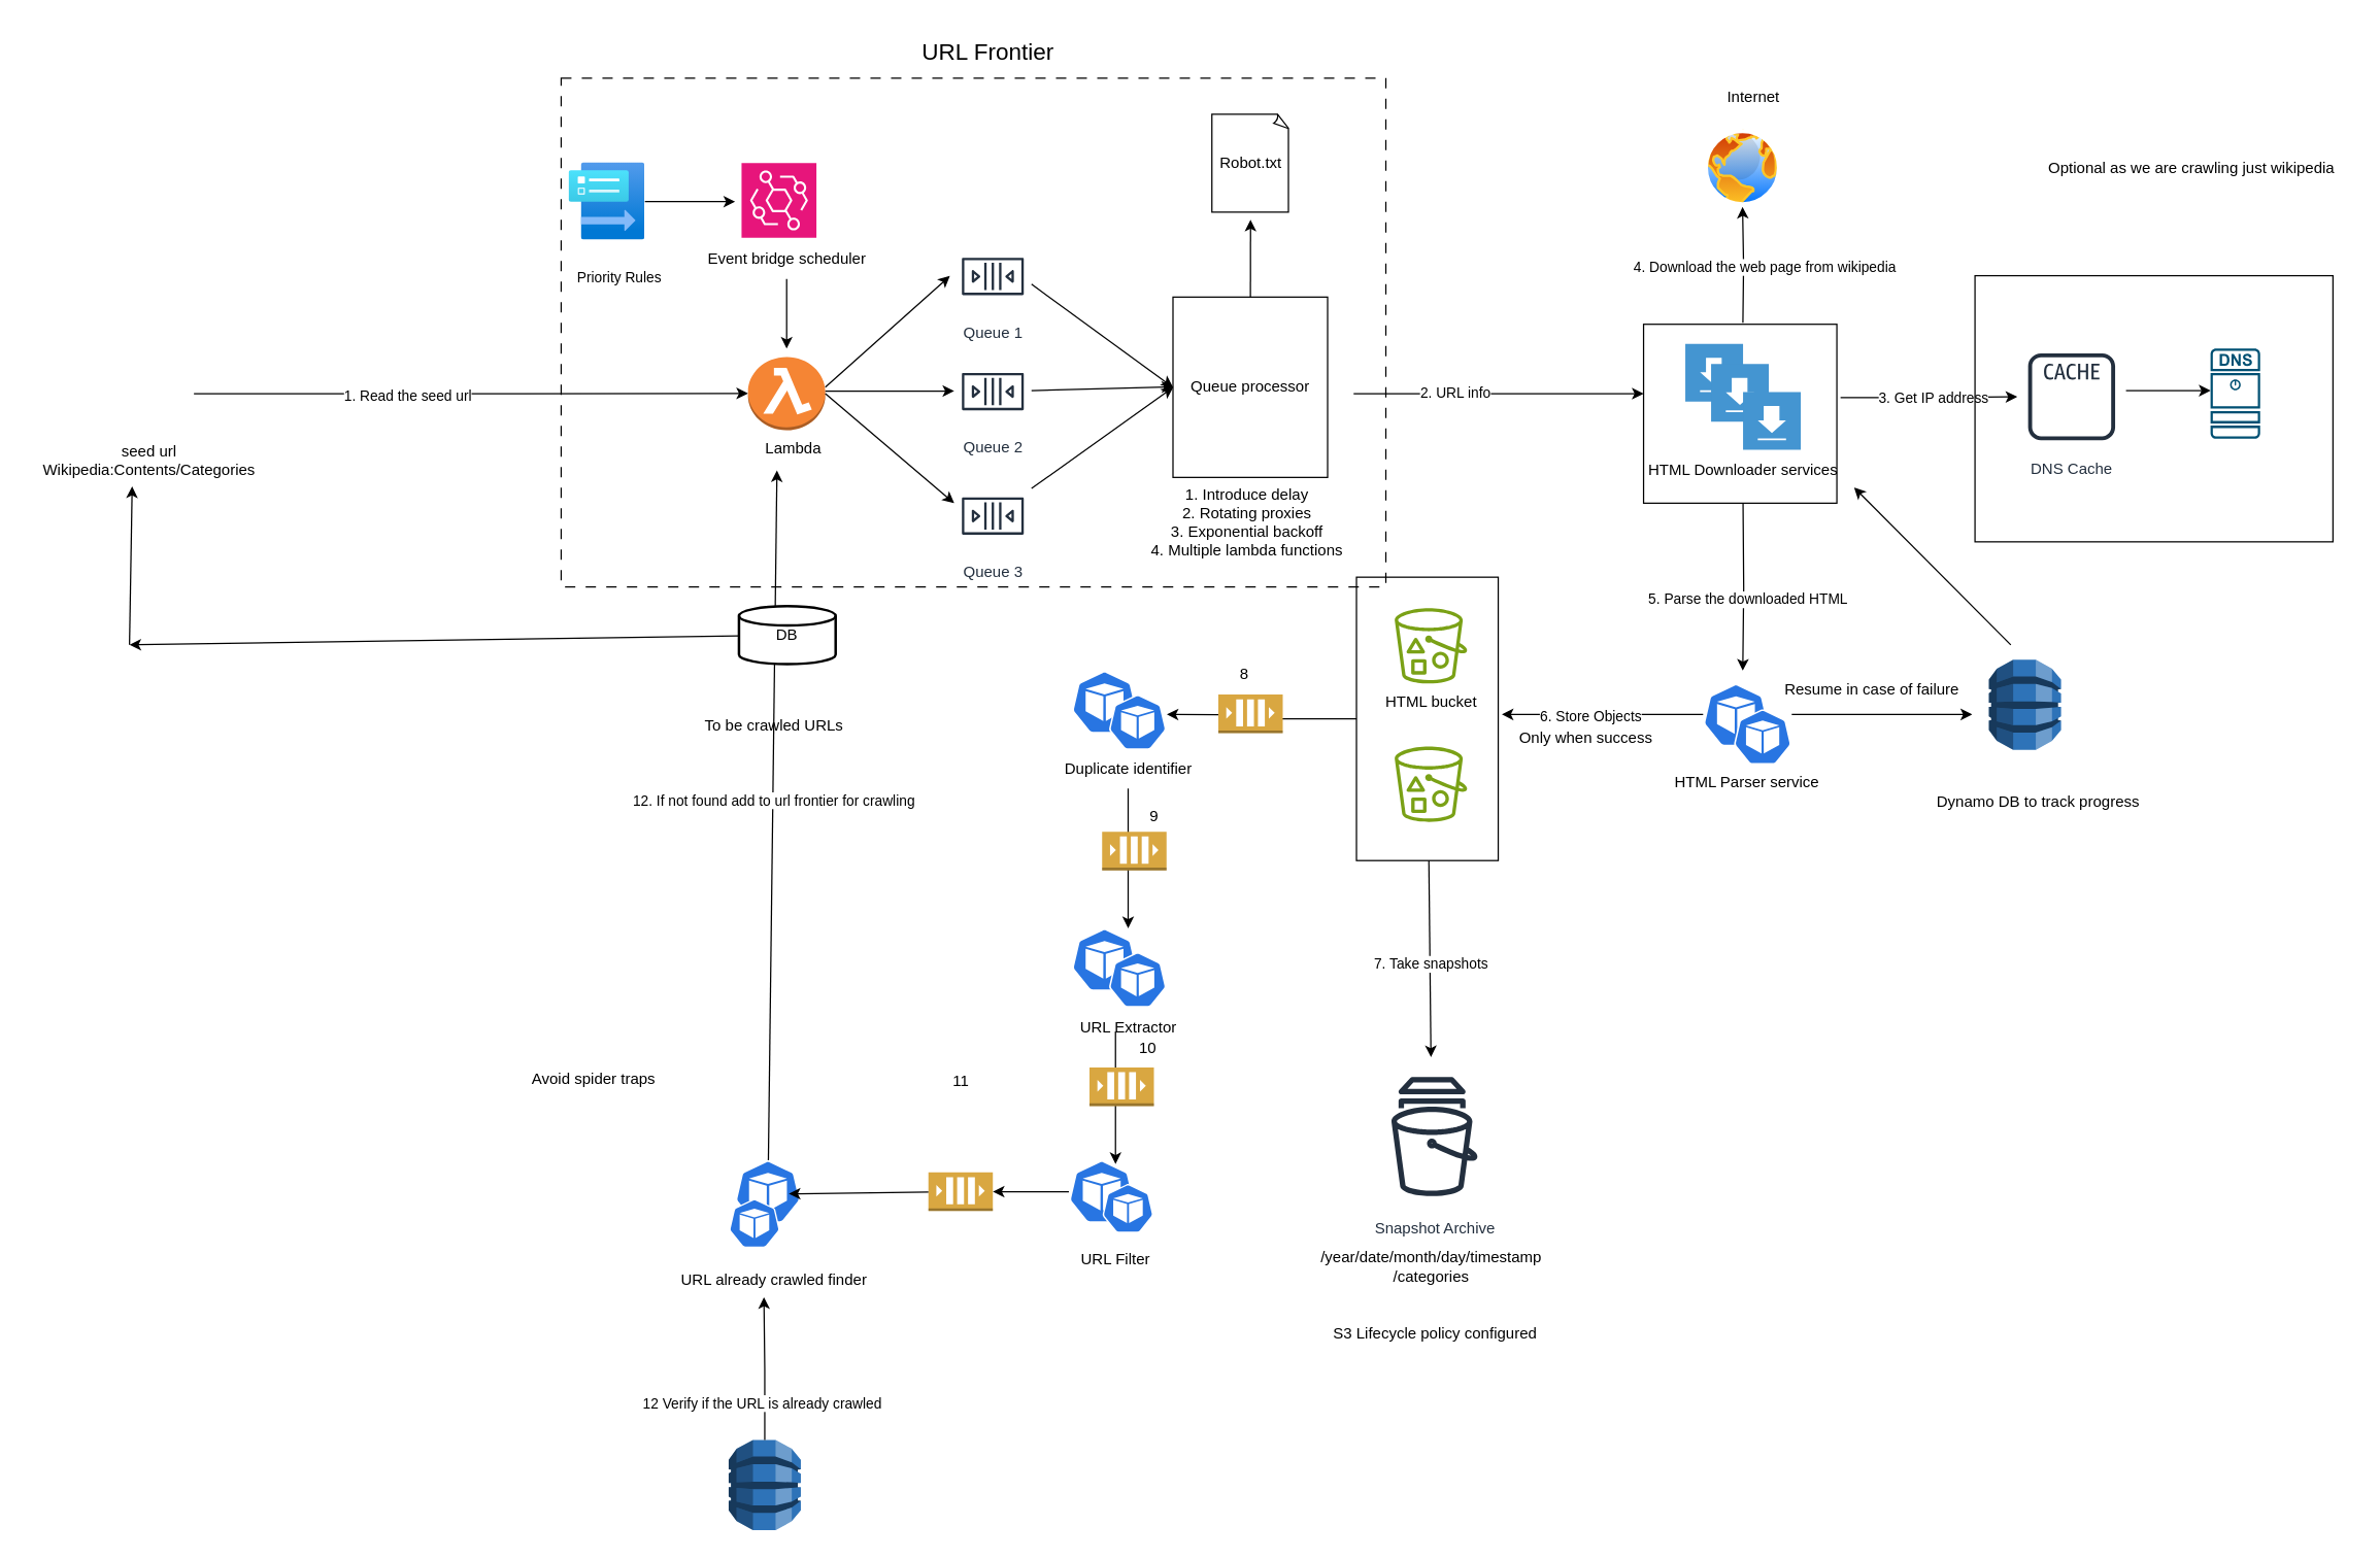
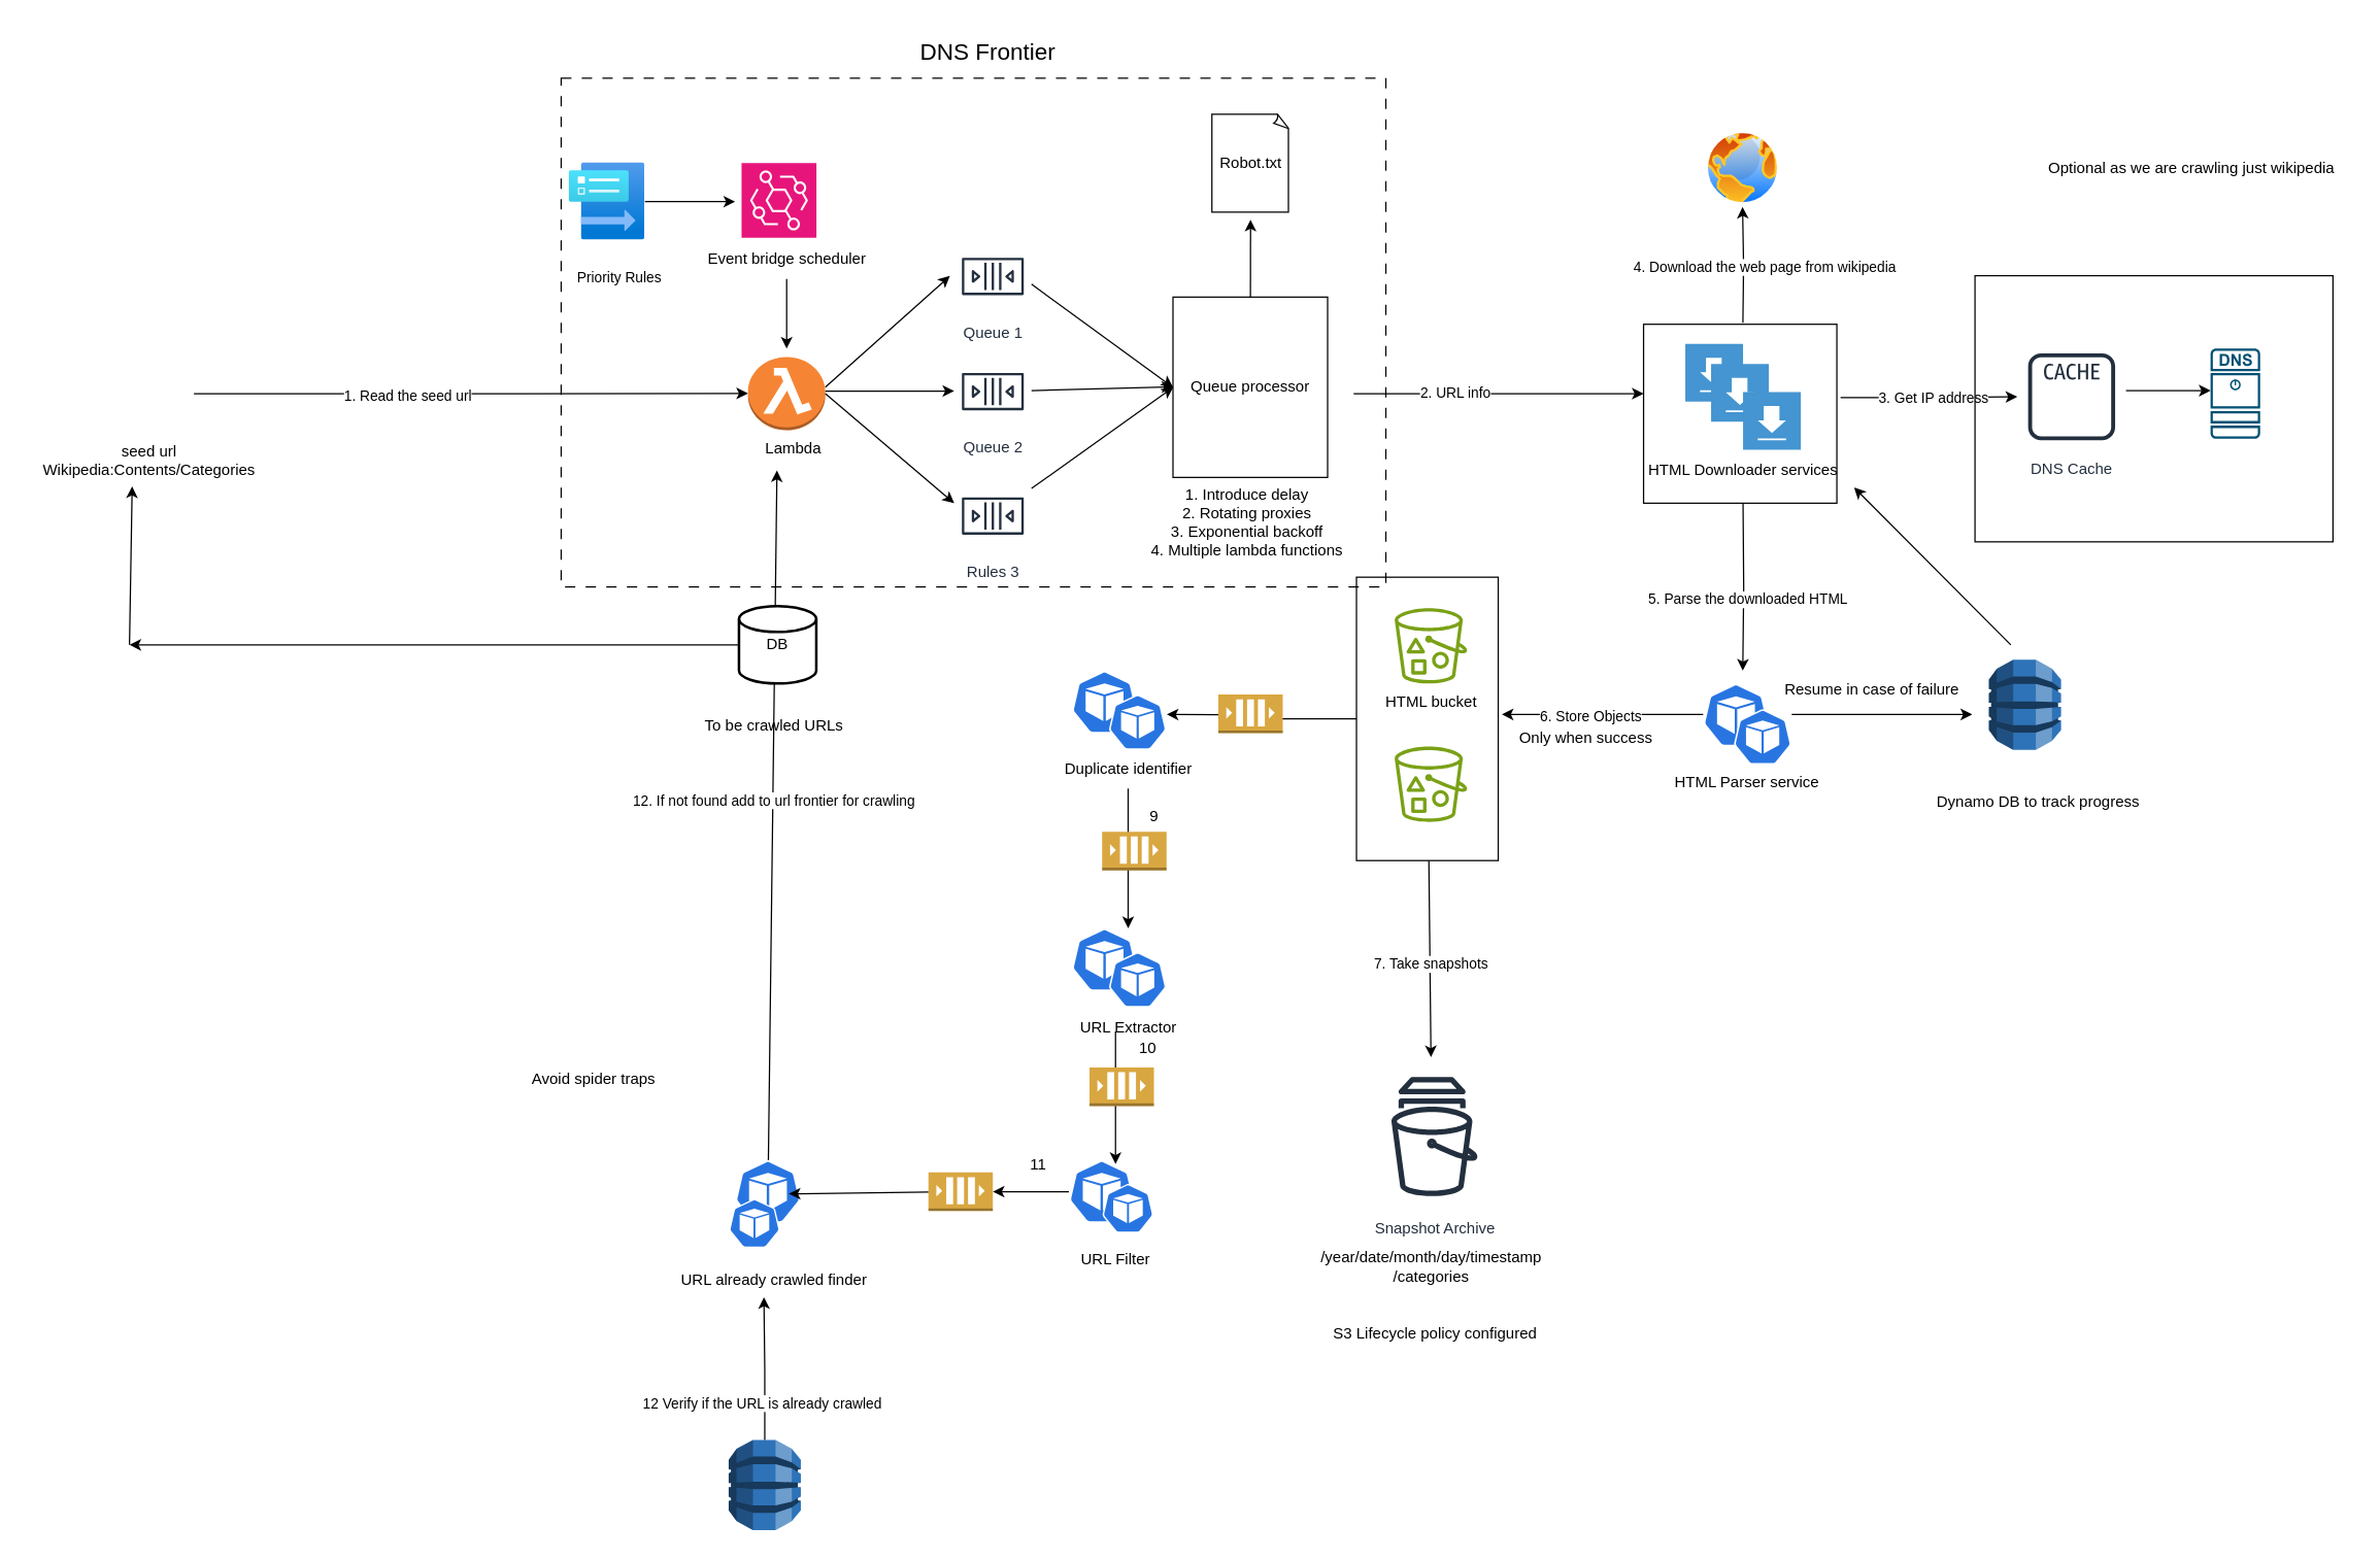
- <mxCell id="95" value="&lt;font style=&quot;font-size: 18px;&quot;&gt;URL Frontier&lt;/font&gt;" style="text;html=1;align=center;verticalAlign=middle;resizable=0;points=[];autosize=1;strokeColor=none;fillColor=none;" vertex="1" parent="1"><mxGeometry x="701.2" y="20" width="130" height="40" as="geometry" /></mxCell>
+ <mxCell id="95" value="&lt;font style=&quot;font-size: 18px;&quot;&gt;DNS Frontier&lt;/font&gt;" style="text;html=1;align=center;verticalAlign=middle;resizable=0;points=[];autosize=1;strokeColor=none;fillColor=none;" vertex="1" parent="1"><mxGeometry x="701.2" y="20" width="130" height="40" as="geometry" /></mxCell>
- <mxCell id="14" value="Internet" style="text;html=1;align=center;verticalAlign=middle;resizable=0;points=[];autosize=1;strokeColor=none;fillColor=none;" parent="1" vertex="1"><mxGeometry x="1329.8" y="60" width="60" height="30" as="geometry" /></mxCell>
- <mxCell id="72" value="Queue 3" style="sketch=0;outlineConnect=0;fontColor=#232F3E;gradientColor=none;strokeColor=#232F3E;fillColor=#ffffff;dashed=0;verticalLabelPosition=bottom;verticalAlign=top;align=center;html=1;fontSize=12;fontStyle=0;aspect=fixed;shape=mxgraph.aws4.resourceIcon;resIcon=mxgraph.aws4.queue;" vertex="1" parent="1"><mxGeometry x="740" y="370" width="60" height="60" as="geometry" /></mxCell>
+ <mxCell id="72" value="Rules 3" style="sketch=0;outlineConnect=0;fontColor=#232F3E;gradientColor=none;strokeColor=#232F3E;fillColor=#ffffff;dashed=0;verticalLabelPosition=bottom;verticalAlign=top;align=center;html=1;fontSize=12;fontStyle=0;aspect=fixed;shape=mxgraph.aws4.resourceIcon;resIcon=mxgraph.aws4.queue;" vertex="1" parent="1"><mxGeometry x="740" y="370" width="60" height="60" as="geometry" /></mxCell>
- <mxCell id="98" value="DB" style="strokeWidth=2;html=1;shape=mxgraph.flowchart.database;whiteSpace=wrap;" vertex="1" parent="1"><mxGeometry x="573" y="470" width="75" height="45" as="geometry" /></mxCell>
+ <mxCell id="98" value="DB" style="strokeWidth=2;html=1;shape=mxgraph.flowchart.database;whiteSpace=wrap;" vertex="1" parent="1"><mxGeometry x="573" y="470" width="60" height="60" as="geometry" /></mxCell>
- <mxCell id="41" value="8" style="text;html=1;align=center;verticalAlign=middle;resizable=0;points=[];autosize=1;strokeColor=none;fillColor=none;" vertex="1" parent="1"><mxGeometry x="950" y="508" width="30" height="30" as="geometry" /></mxCell>
- <mxCell id="69" value="11" style="text;html=1;align=center;verticalAlign=middle;resizable=0;points=[];autosize=1;strokeColor=none;fillColor=none;" vertex="1" parent="1"><mxGeometry x="725" y="823.5" width="40" height="30" as="geometry" /></mxCell>
+ <mxCell id="69" value="11" style="text;html=1;align=center;verticalAlign=middle;resizable=0;points=[];autosize=1;strokeColor=none;fillColor=none;" vertex="1" parent="1"><mxGeometry x="785" y="888.5" width="40" height="30" as="geometry" /></mxCell>
